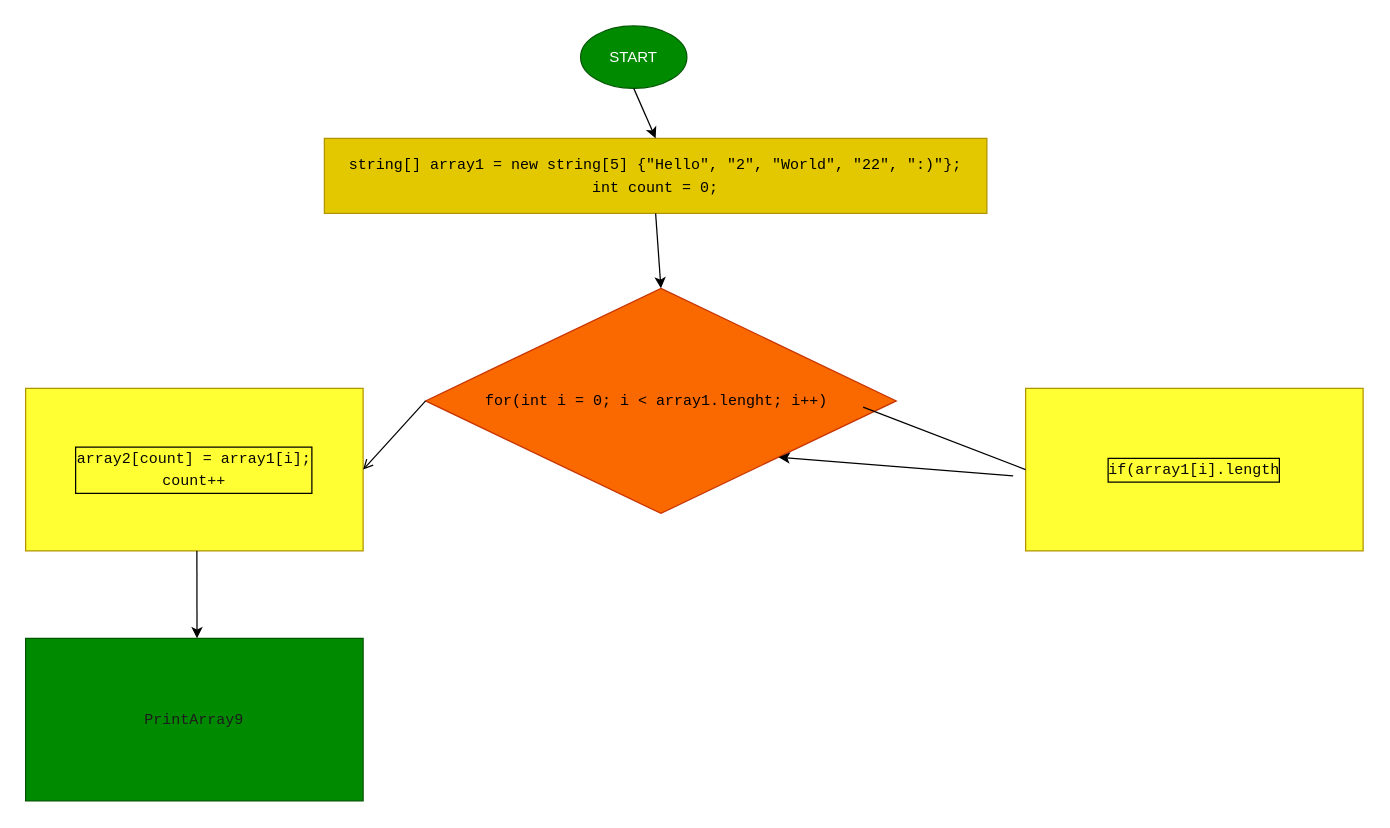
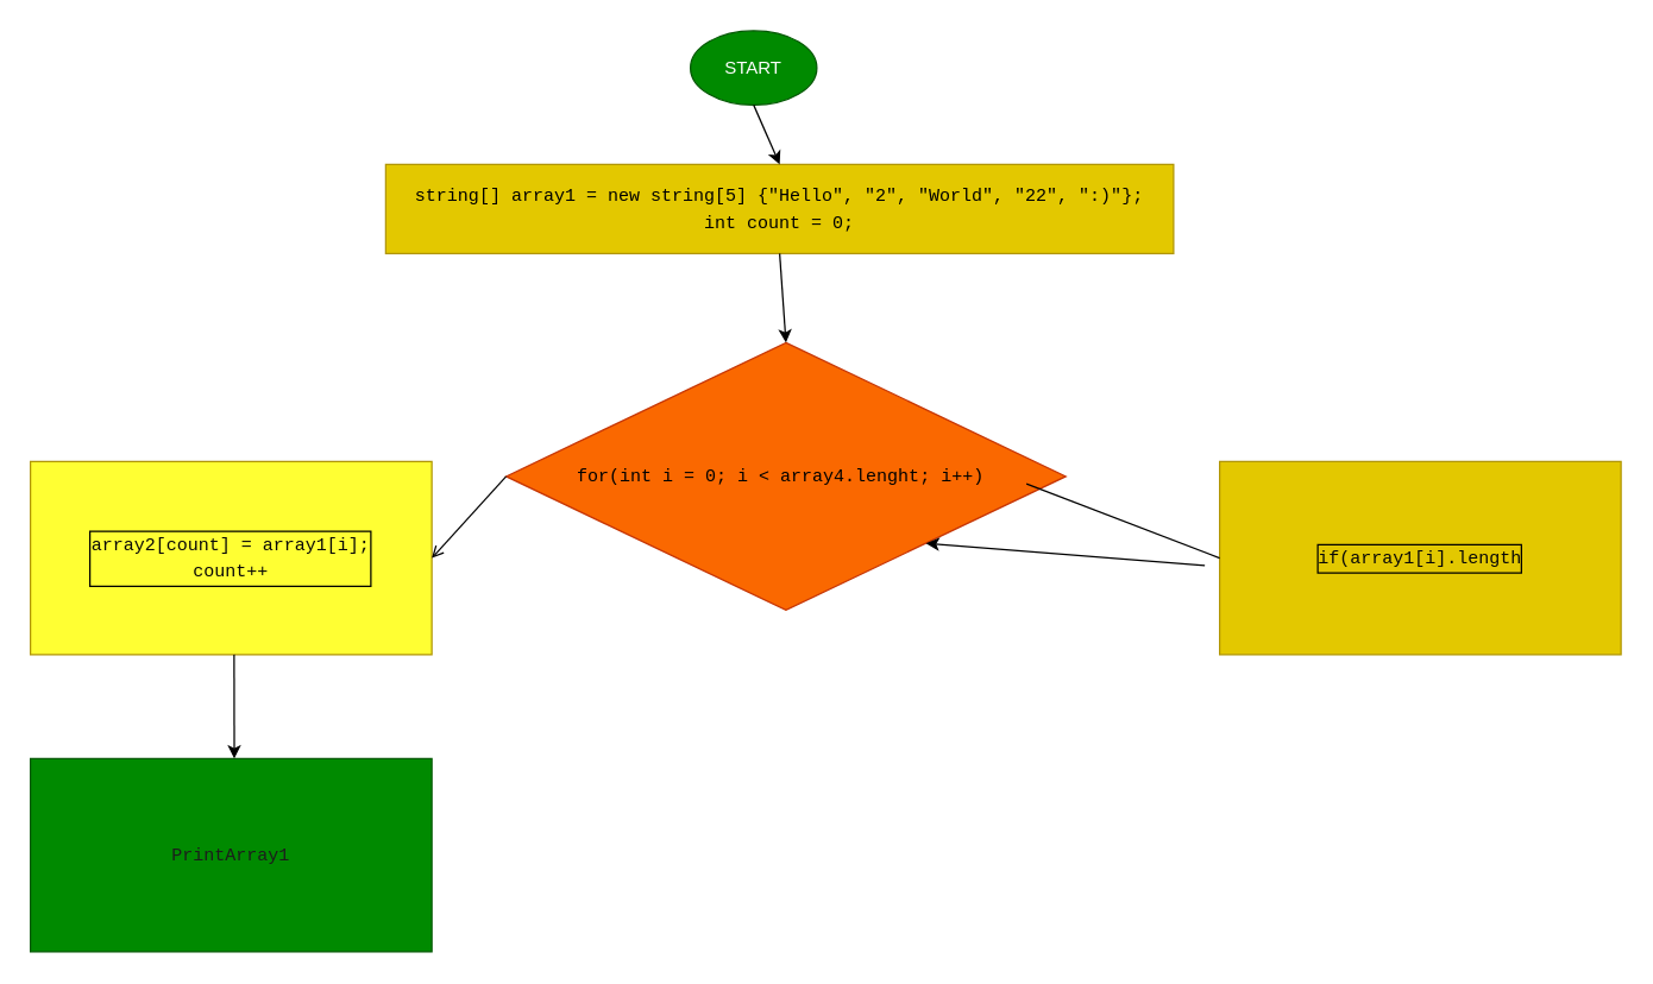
- <mxCell id="4" value="&lt;div style=&quot;font-family: &amp;#34;menlo&amp;#34; , &amp;#34;monaco&amp;#34; , &amp;#34;courier new&amp;#34; , monospace ; line-height: 18px&quot;&gt;for(int i = 0; i &amp;lt; array1.lenght; i++)&amp;nbsp;&lt;/div&gt;" style="rhombus;whiteSpace=wrap;html=1;labelBackgroundColor=none;labelBorderColor=none;fontColor=#000000;fillColor=#fa6800;strokeColor=#C73500;" vertex="1" parent="1"><mxGeometry x="340" y="230" width="376.5" height="180" as="geometry" /></mxCell>
+ <mxCell id="4" value="&lt;div style=&quot;font-family: &amp;#34;menlo&amp;#34; , &amp;#34;monaco&amp;#34; , &amp;#34;courier new&amp;#34; , monospace ; line-height: 18px&quot;&gt;for(int i = 0; i &amp;lt; array4.lenght; i++)&amp;nbsp;&lt;/div&gt;" style="rhombus;whiteSpace=wrap;html=1;labelBackgroundColor=none;labelBorderColor=none;fontColor=#000000;fillColor=#fa6800;strokeColor=#C73500;" vertex="1" parent="1"><mxGeometry x="340" y="230" width="376.5" height="180" as="geometry" /></mxCell>
- <mxCell id="7" value="&lt;div style=&quot;font-family: &amp;#34;menlo&amp;#34; , &amp;#34;monaco&amp;#34; , &amp;#34;courier new&amp;#34; , monospace ; line-height: 18px&quot;&gt;if(array1[i].length&lt;/div&gt;" style="rounded=0;whiteSpace=wrap;html=1;labelBackgroundColor=none;labelBorderColor=default;fontSize=12;fontColor=#080808;fillColor=#FFFF33;strokeColor=#B09500;" vertex="1" parent="1"><mxGeometry x="820" y="310" width="270" height="130" as="geometry" /></mxCell>
+ <mxCell id="7" value="&lt;div style=&quot;font-family: &amp;#34;menlo&amp;#34; , &amp;#34;monaco&amp;#34; , &amp;#34;courier new&amp;#34; , monospace ; line-height: 18px&quot;&gt;if(array1[i].length&lt;/div&gt;" style="rounded=0;whiteSpace=wrap;html=1;labelBackgroundColor=none;labelBorderColor=default;fontSize=12;fontColor=#080808;fillColor=#e3c800;strokeColor=#B09500;" vertex="1" parent="1"><mxGeometry x="820" y="310" width="270" height="130" as="geometry" /></mxCell>
- <mxCell id="9" value="&lt;div style=&quot;font-family: &amp;quot;menlo&amp;quot; , &amp;quot;monaco&amp;quot; , &amp;quot;courier new&amp;quot; , monospace ; line-height: 18px&quot;&gt;&lt;div style=&quot;font-family: menlo, monaco, &amp;quot;courier new&amp;quot;, monospace; line-height: 18px;&quot;&gt;&lt;span style=&quot;&quot;&gt;PrintArray9&lt;/span&gt;&lt;/div&gt;&lt;/div&gt;" style="rounded=0;whiteSpace=wrap;html=1;labelBackgroundColor=none;labelBorderColor=none;fontSize=12;fontColor=#1C1C1C;fillColor=#008a00;strokeColor=#005700;" vertex="1" parent="1"><mxGeometry x="20" y="510" width="270" height="130" as="geometry" /></mxCell>
+ <mxCell id="9" value="&lt;div style=&quot;font-family: &amp;quot;menlo&amp;quot; , &amp;quot;monaco&amp;quot; , &amp;quot;courier new&amp;quot; , monospace ; line-height: 18px&quot;&gt;&lt;div style=&quot;font-family: menlo, monaco, &amp;quot;courier new&amp;quot;, monospace; line-height: 18px;&quot;&gt;&lt;span style=&quot;&quot;&gt;PrintArray1&lt;/span&gt;&lt;/div&gt;&lt;/div&gt;" style="rounded=0;whiteSpace=wrap;html=1;labelBackgroundColor=none;labelBorderColor=none;fontSize=12;fontColor=#1C1C1C;fillColor=#008a00;strokeColor=#005700;" vertex="1" parent="1"><mxGeometry x="20" y="510" width="270" height="130" as="geometry" /></mxCell>
